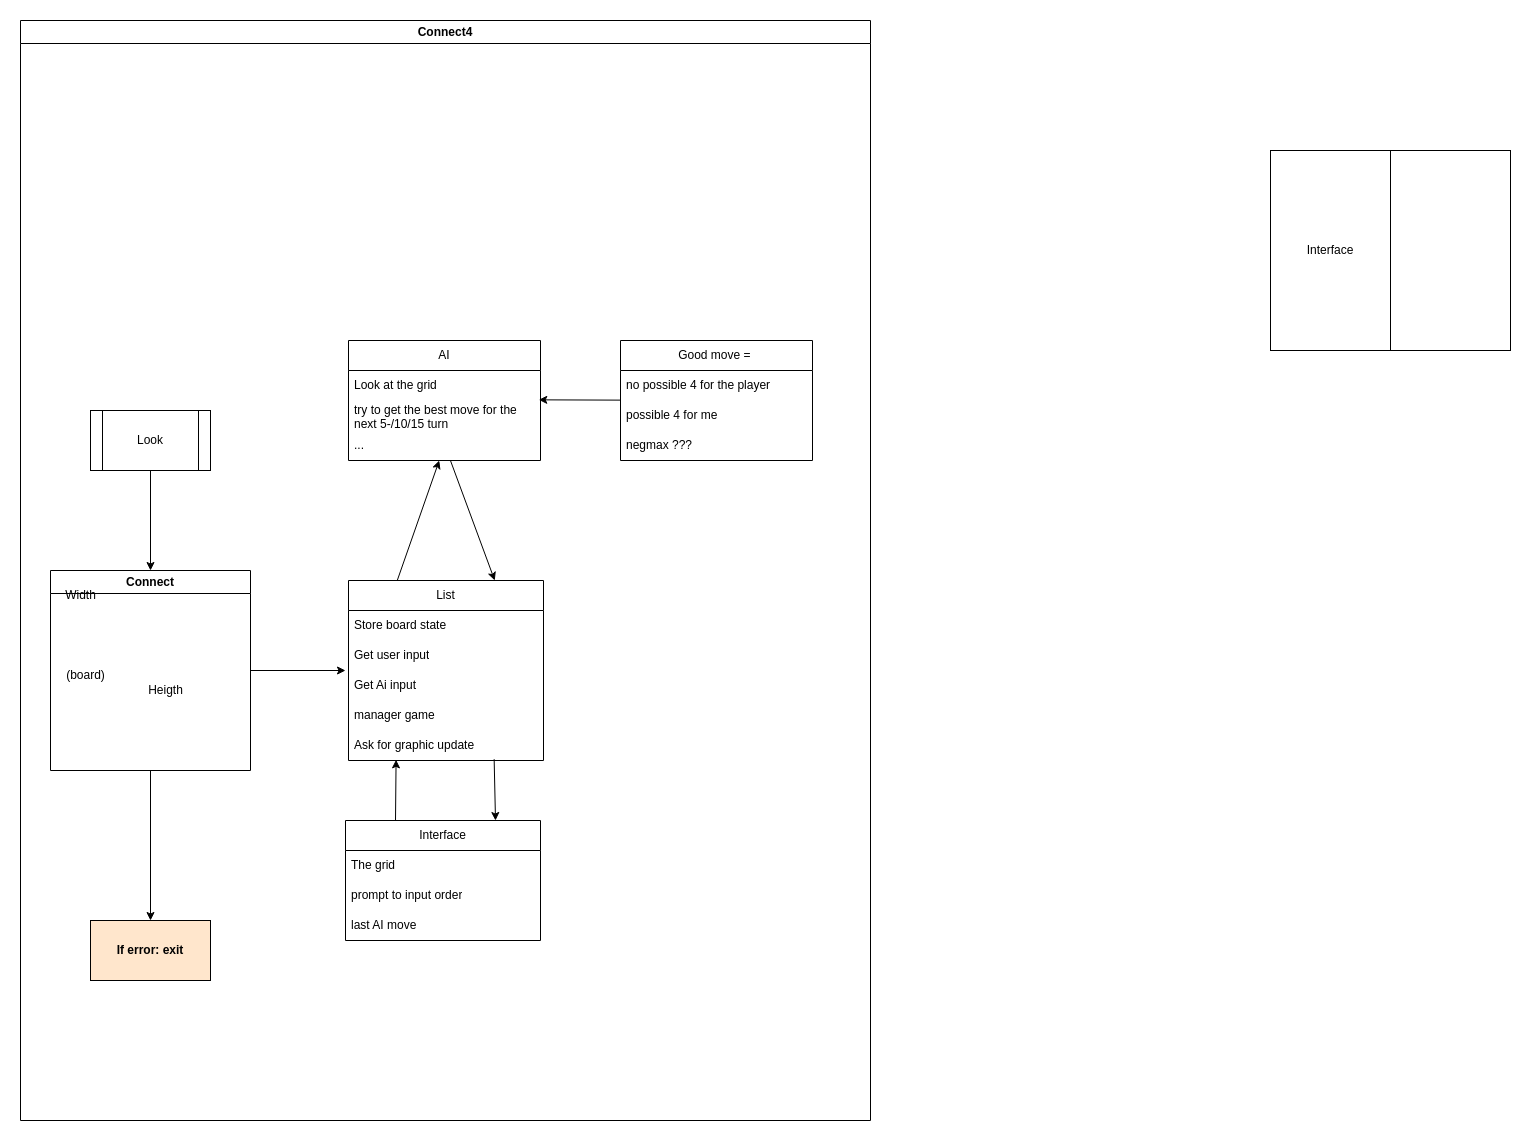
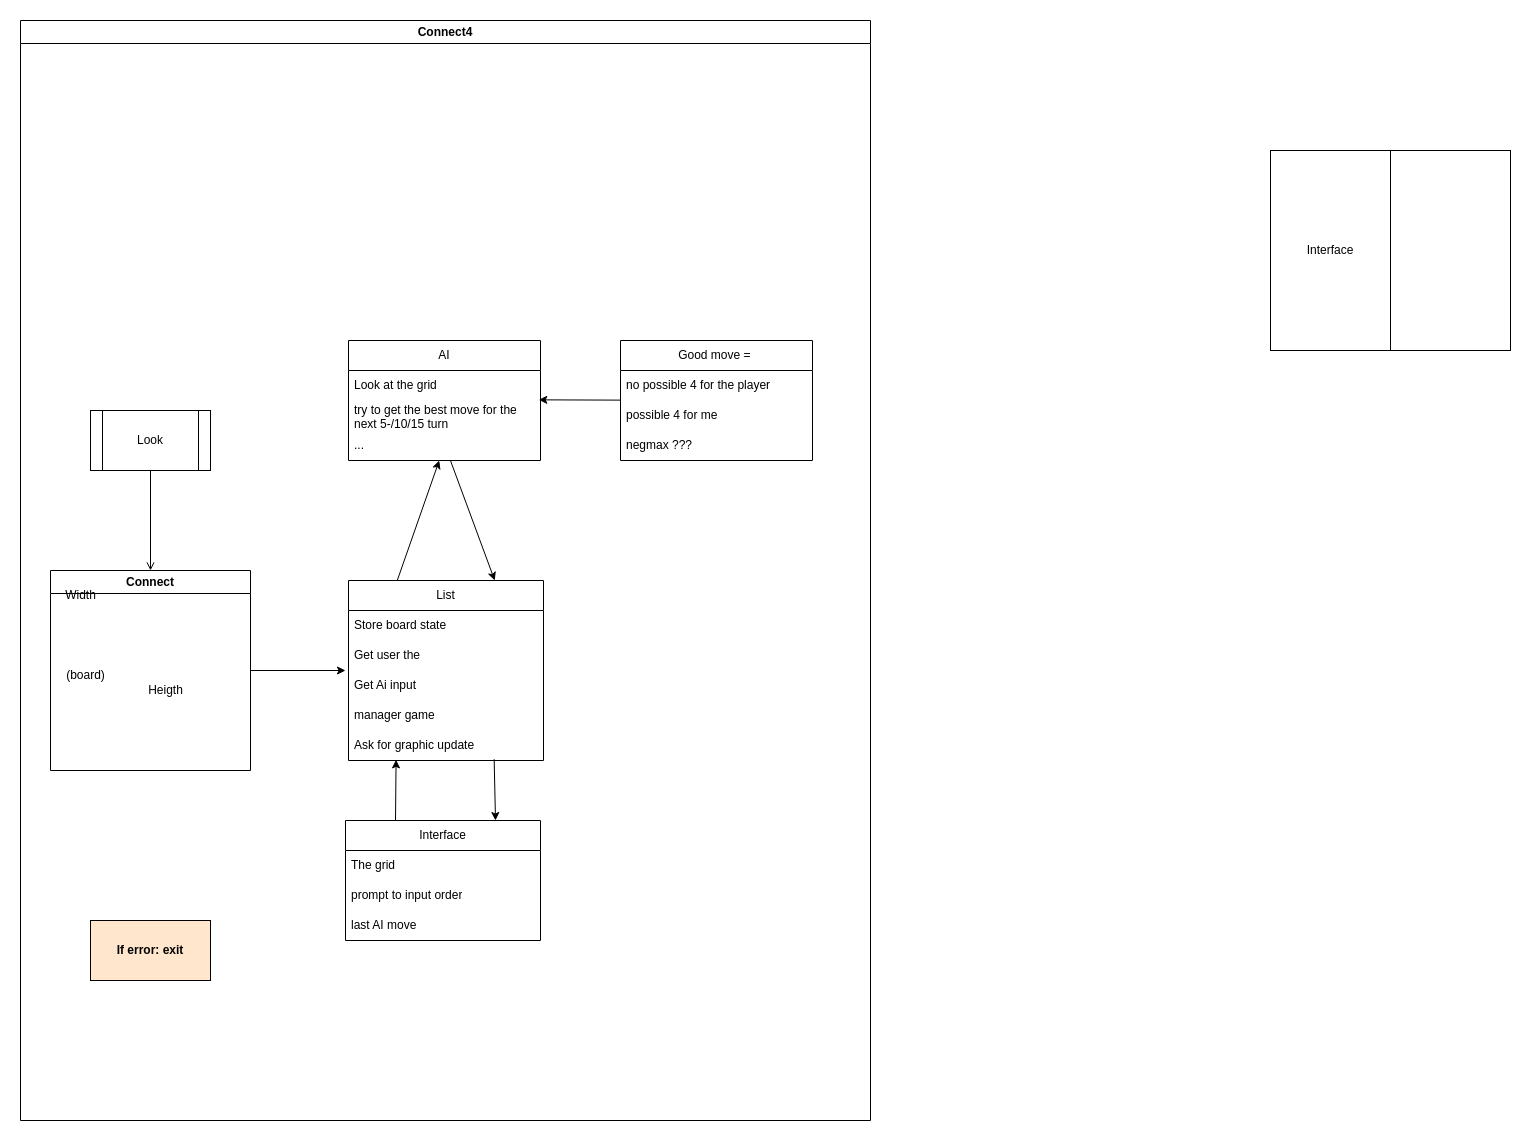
- <mxCell id="11" style="edgeStyle=none;html=1;" parent="2" source="12" target="5" edge="1"><mxGeometry relative="1" as="geometry" /></mxCell>
+ <mxCell id="11" style="edgeStyle=none;html=1;endArrow=open;" parent="2" source="12" target="5" edge="1"><mxGeometry relative="1" as="geometry" /></mxCell>
- <mxCell id="15" value="Get user input" style="text;strokeColor=none;fillColor=none;align=left;verticalAlign=middle;spacingLeft=4;spacingRight=4;overflow=hidden;points=[[0,0.5],[1,0.5]];portConstraint=eastwest;rotatable=0;whiteSpace=wrap;html=1;" parent="13" vertex="1"><mxGeometry y="60" width="195" height="30" as="geometry" /></mxCell>
+ <mxCell id="15" value="Get user the" style="text;strokeColor=none;fillColor=none;align=left;verticalAlign=middle;spacingLeft=4;spacingRight=4;overflow=hidden;points=[[0,0.5],[1,0.5]];portConstraint=eastwest;rotatable=0;whiteSpace=wrap;html=1;" parent="13" vertex="1"><mxGeometry y="60" width="195" height="30" as="geometry" /></mxCell>
- <mxCell id="4" value="" style="edgeStyle=none;html=1;" parent="2" source="5" target="21" edge="1"><mxGeometry relative="1" as="geometry" /></mxCell>
